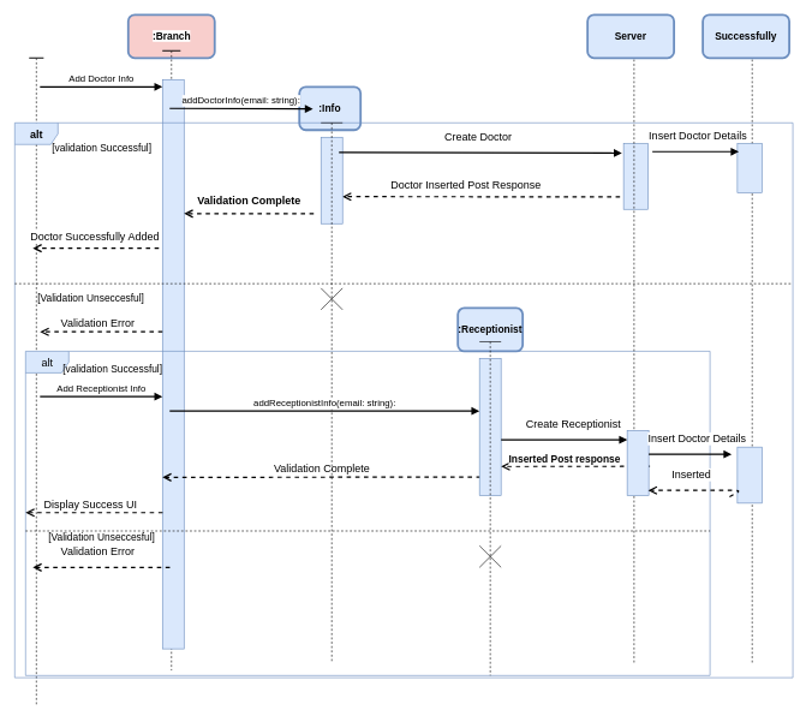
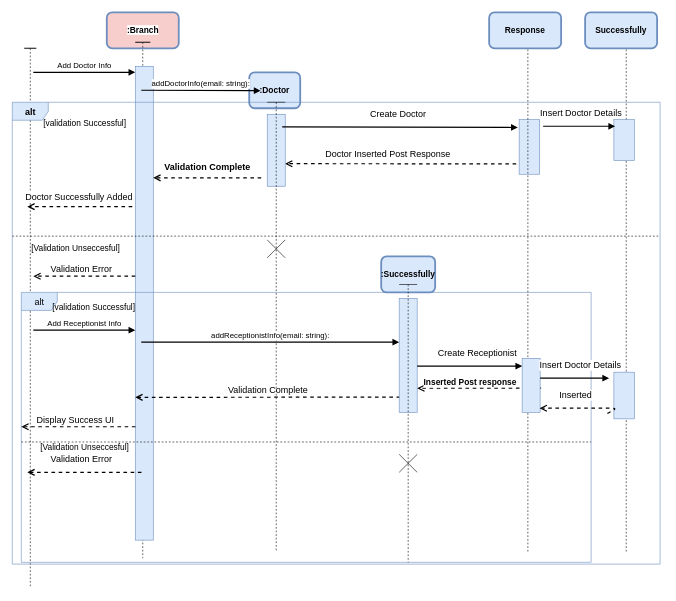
- <mxCell id="47" value="&lt;font color=&quot;#000000&quot; style=&quot;font-size: 14px;&quot;&gt;&lt;b&gt;Server&lt;/b&gt;&lt;/font&gt;" style="rounded=1;whiteSpace=wrap;html=1;strokeWidth=3;fillColor=#dae8fc;strokeColor=#6c8ebf;" parent="1" vertex="1"><mxGeometry x="815" y="20" width="120" height="60" as="geometry" /></mxCell>
+ <mxCell id="47" value="&lt;font color=&quot;#000000&quot; style=&quot;font-size: 14px;&quot;&gt;&lt;b&gt;Response&lt;/b&gt;&lt;/font&gt;" style="rounded=1;whiteSpace=wrap;html=1;strokeWidth=3;fillColor=#dae8fc;strokeColor=#6c8ebf;" parent="1" vertex="1"><mxGeometry x="815" y="20" width="120" height="60" as="geometry" /></mxCell>
- <mxCell id="8" value="&lt;font color=&quot;#000000&quot; style=&quot;font-size: 14px;&quot;&gt;&lt;b&gt;:Info&lt;/b&gt;&lt;/font&gt;" style="rounded=1;whiteSpace=wrap;html=1;strokeWidth=3;fillColor=#dae8fc;strokeColor=#6c8ebf;" parent="6" vertex="1"><mxGeometry x="-35" y="50" width="85" height="60" as="geometry" /></mxCell>
+ <mxCell id="8" value="&lt;font color=&quot;#000000&quot; style=&quot;font-size: 14px;&quot;&gt;&lt;b&gt;:Doctor&lt;/b&gt;&lt;/font&gt;" style="rounded=1;whiteSpace=wrap;html=1;strokeWidth=3;fillColor=#dae8fc;strokeColor=#6c8ebf;" parent="6" vertex="1"><mxGeometry x="-35" y="50" width="85" height="60" as="geometry" /></mxCell>
- <mxCell id="30" value="&lt;font color=&quot;#000000&quot; style=&quot;font-size: 14px;&quot;&gt;&lt;b&gt;:Receptionist&lt;/b&gt;&lt;/font&gt;" style="rounded=1;whiteSpace=wrap;html=1;strokeWidth=3;fillColor=#dae8fc;strokeColor=#6c8ebf;" parent="20" vertex="1"><mxGeometry x="600" y="-60" width="90" height="60" as="geometry" /></mxCell>
+ <mxCell id="30" value="&lt;font color=&quot;#000000&quot; style=&quot;font-size: 14px;&quot;&gt;&lt;b&gt;:Successfully&lt;/b&gt;&lt;/font&gt;" style="rounded=1;whiteSpace=wrap;html=1;strokeWidth=3;fillColor=#dae8fc;strokeColor=#6c8ebf;" parent="20" vertex="1"><mxGeometry x="600" y="-60" width="90" height="60" as="geometry" /></mxCell>
